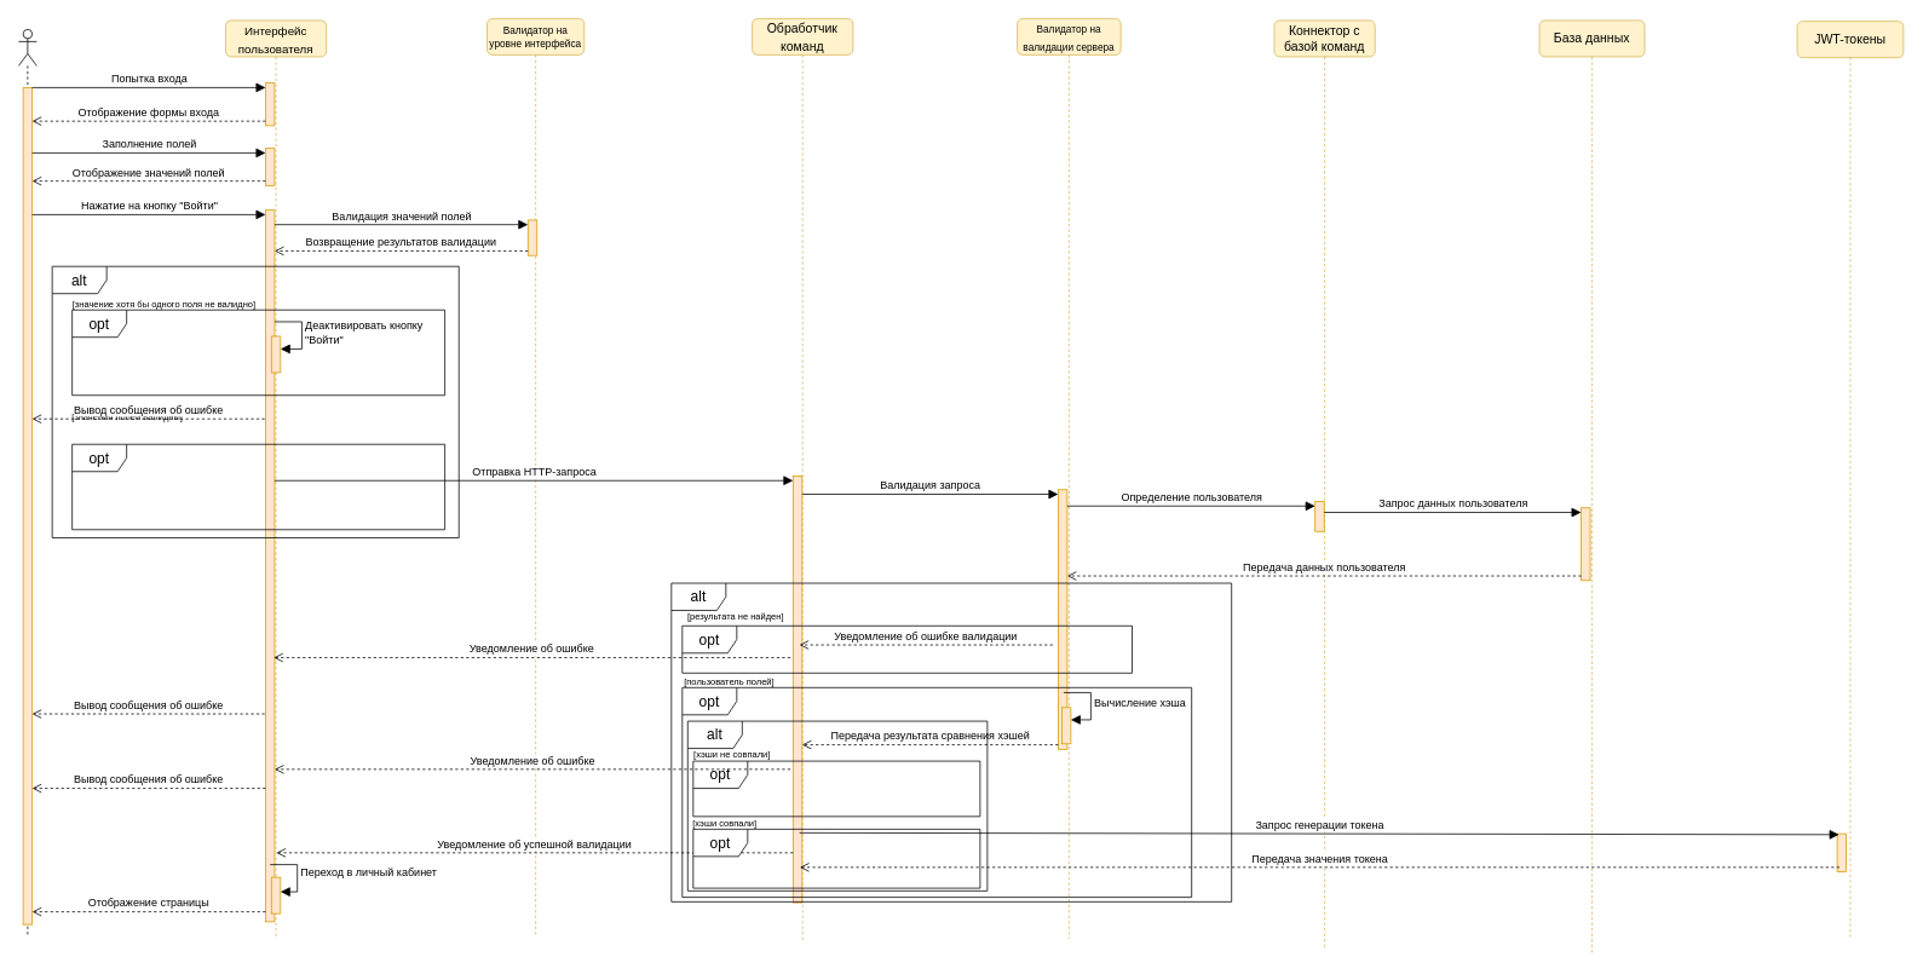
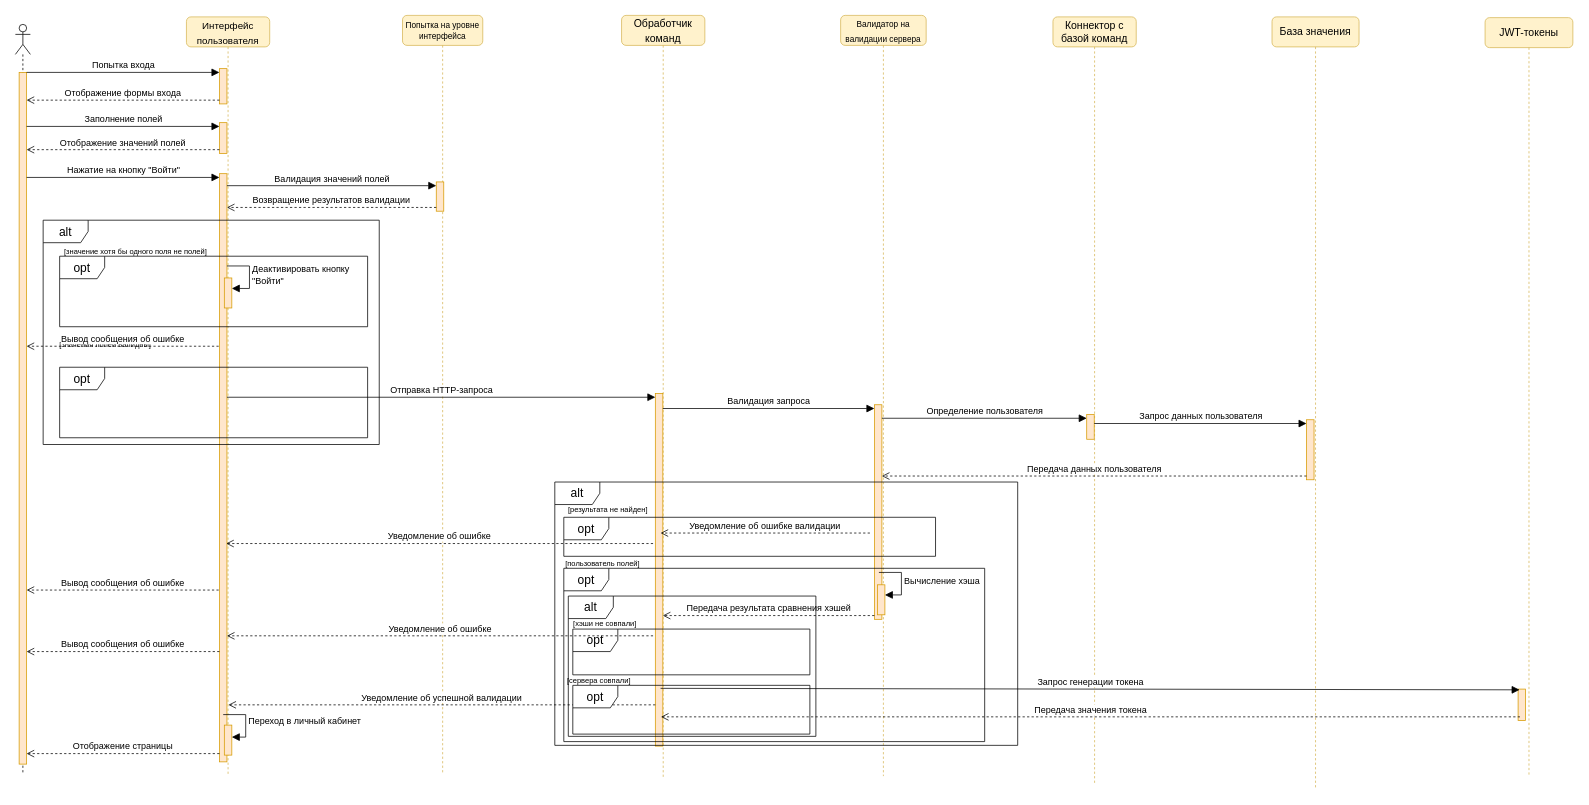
- <mxCell id="12" value="&lt;font style=&quot;font-size: 11px;&quot;&gt;Валидатор на уровне интерфейса&lt;/font&gt;" style="shape=umlLifeline;perimeter=lifelinePerimeter;whiteSpace=wrap;html=1;container=1;dropTarget=0;collapsible=0;recursiveResize=0;outlineConnect=0;portConstraint=eastwest;newEdgeStyle={&quot;curved&quot;:0,&quot;rounded&quot;:0};fontSize=12;fillColor=#fff2cc;strokeColor=#d6b656;rounded=1;" parent="1" vertex="1"><mxGeometry x="536" y="20" width="107" height="1009" as="geometry" /></mxCell>
+ <mxCell id="12" value="&lt;font style=&quot;font-size: 11px;&quot;&gt;Попытка на уровне интерфейса&lt;/font&gt;" style="shape=umlLifeline;perimeter=lifelinePerimeter;whiteSpace=wrap;html=1;container=1;dropTarget=0;collapsible=0;recursiveResize=0;outlineConnect=0;portConstraint=eastwest;newEdgeStyle={&quot;curved&quot;:0,&quot;rounded&quot;:0};fontSize=12;fillColor=#fff2cc;strokeColor=#d6b656;rounded=1;" parent="1" vertex="1"><mxGeometry x="536" y="20" width="107" height="1009" as="geometry" /></mxCell>
- <mxCell id="23" value="База данных" style="shape=umlLifeline;perimeter=lifelinePerimeter;whiteSpace=wrap;html=1;container=1;dropTarget=0;collapsible=0;recursiveResize=0;outlineConnect=0;portConstraint=eastwest;newEdgeStyle={&quot;curved&quot;:0,&quot;rounded&quot;:0};fontSize=14;rounded=1;fillColor=#fff2cc;strokeColor=#d6b656;" parent="1" vertex="1"><mxGeometry x="1695" y="22" width="116" height="1029" as="geometry" /></mxCell>
+ <mxCell id="23" value="База значения" style="shape=umlLifeline;perimeter=lifelinePerimeter;whiteSpace=wrap;html=1;container=1;dropTarget=0;collapsible=0;recursiveResize=0;outlineConnect=0;portConstraint=eastwest;newEdgeStyle={&quot;curved&quot;:0,&quot;rounded&quot;:0};fontSize=14;rounded=1;fillColor=#fff2cc;strokeColor=#d6b656;" parent="1" vertex="1"><mxGeometry x="1695" y="22" width="116" height="1029" as="geometry" /></mxCell>
- <mxCell id="39" value="&lt;font style=&quot;font-size: 10px;&quot;&gt;[значение хотя бы одного поля не валидно]&lt;/font&gt;" style="text;strokeColor=none;fillColor=none;html=1;align=center;verticalAlign=middle;whiteSpace=wrap;rounded=0;fontSize=16;" parent="1" vertex="1"><mxGeometry x="76" y="323" width="209" height="18" as="geometry" /></mxCell>
+ <mxCell id="39" value="&lt;font style=&quot;font-size: 10px;&quot;&gt;[значение хотя бы одного поля не полей]&lt;/font&gt;" style="text;strokeColor=none;fillColor=none;html=1;align=center;verticalAlign=middle;whiteSpace=wrap;rounded=0;fontSize=16;" parent="1" vertex="1"><mxGeometry x="76" y="323" width="209" height="18" as="geometry" /></mxCell>
- <mxCell id="58" value="&lt;font style=&quot;font-size: 10px;&quot;&gt;[хэши совпали]&lt;/font&gt;" style="text;strokeColor=none;fillColor=none;html=1;align=center;verticalAlign=middle;whiteSpace=wrap;rounded=0;fontSize=16;" parent="1" vertex="1"><mxGeometry x="731" y="895" width="134" height="18" as="geometry" /></mxCell>
+ <mxCell id="58" value="&lt;font style=&quot;font-size: 10px;&quot;&gt;[сервера совпали]&lt;/font&gt;" style="text;strokeColor=none;fillColor=none;html=1;align=center;verticalAlign=middle;whiteSpace=wrap;rounded=0;fontSize=16;" parent="1" vertex="1"><mxGeometry x="731" y="895" width="134" height="18" as="geometry" /></mxCell>
